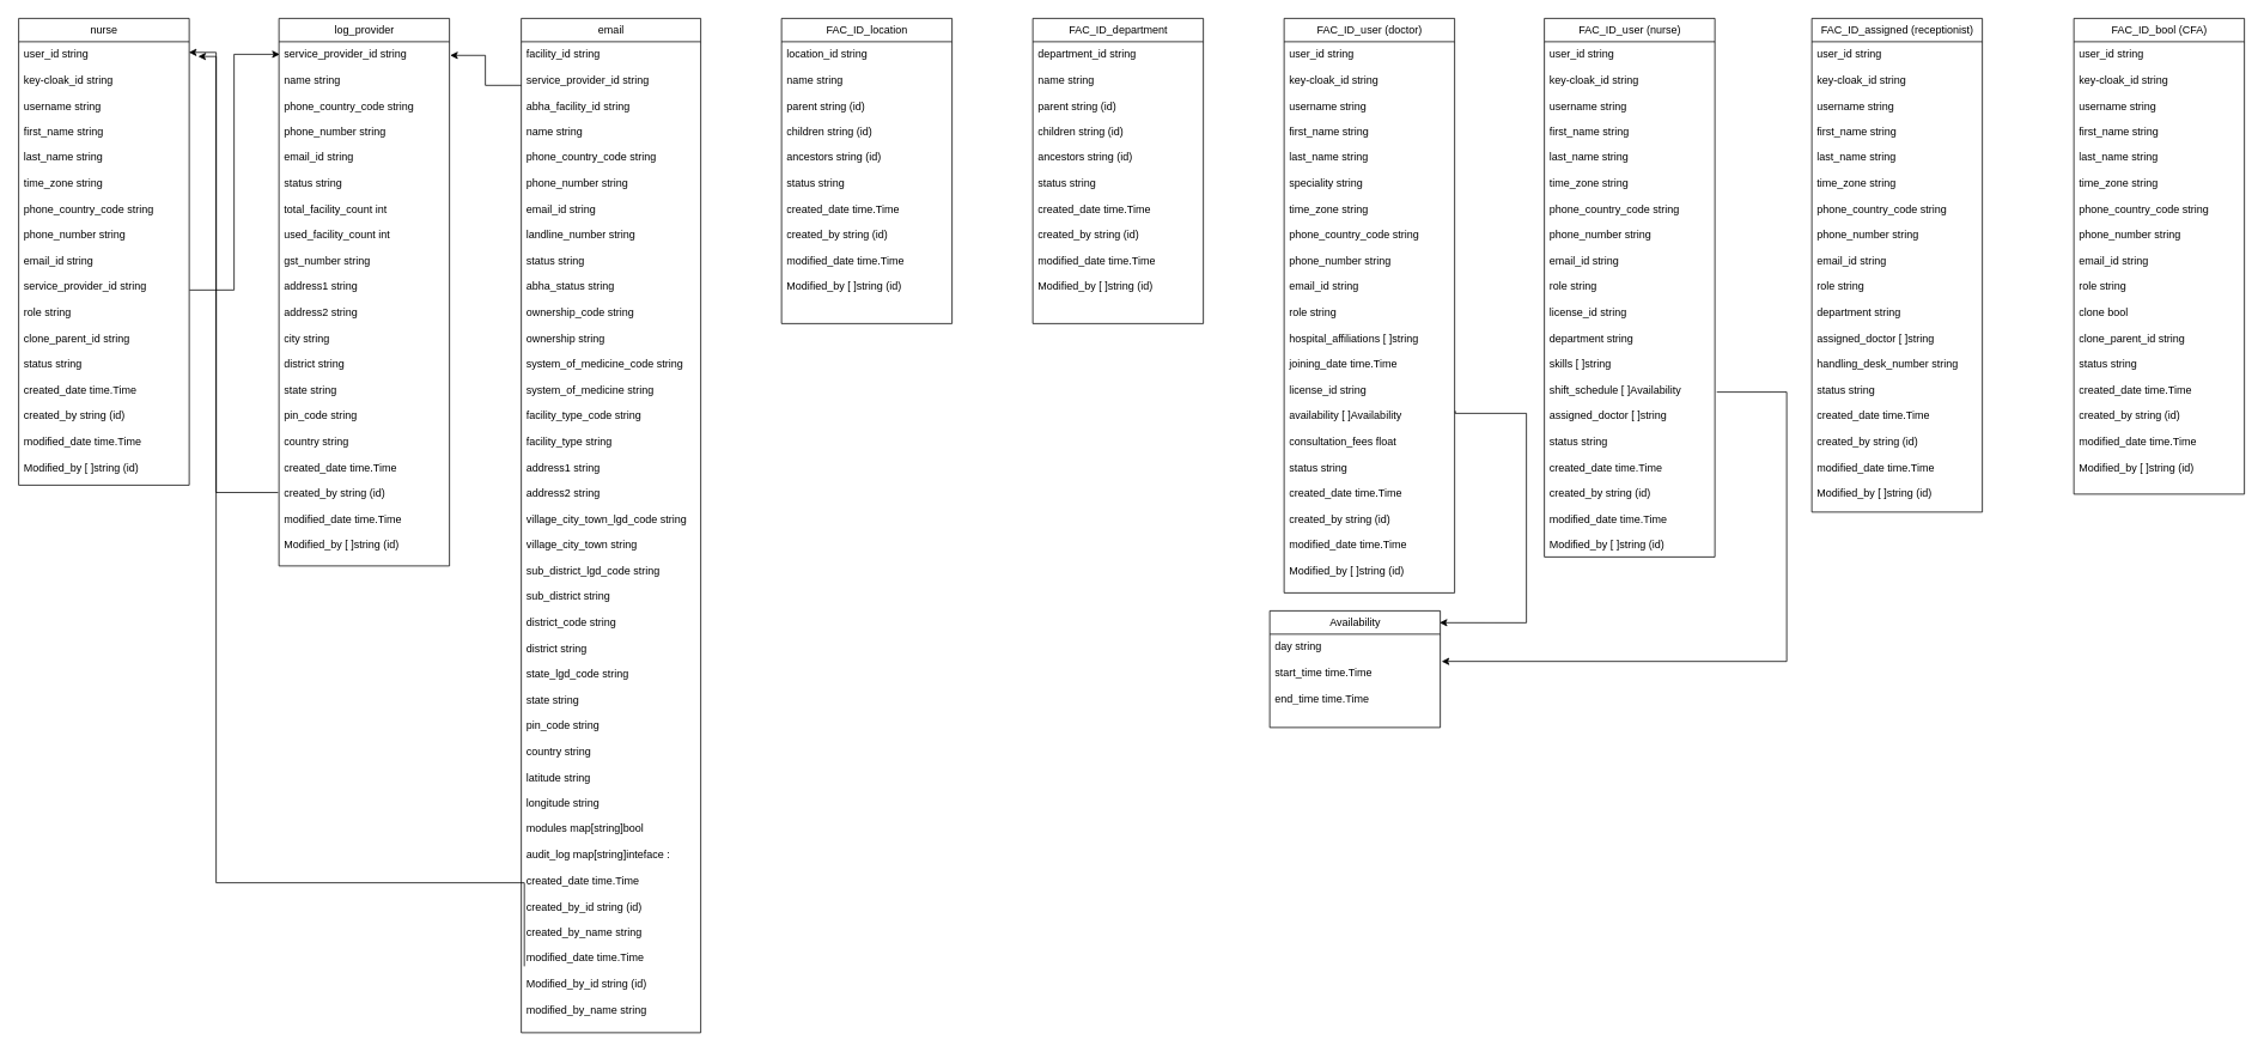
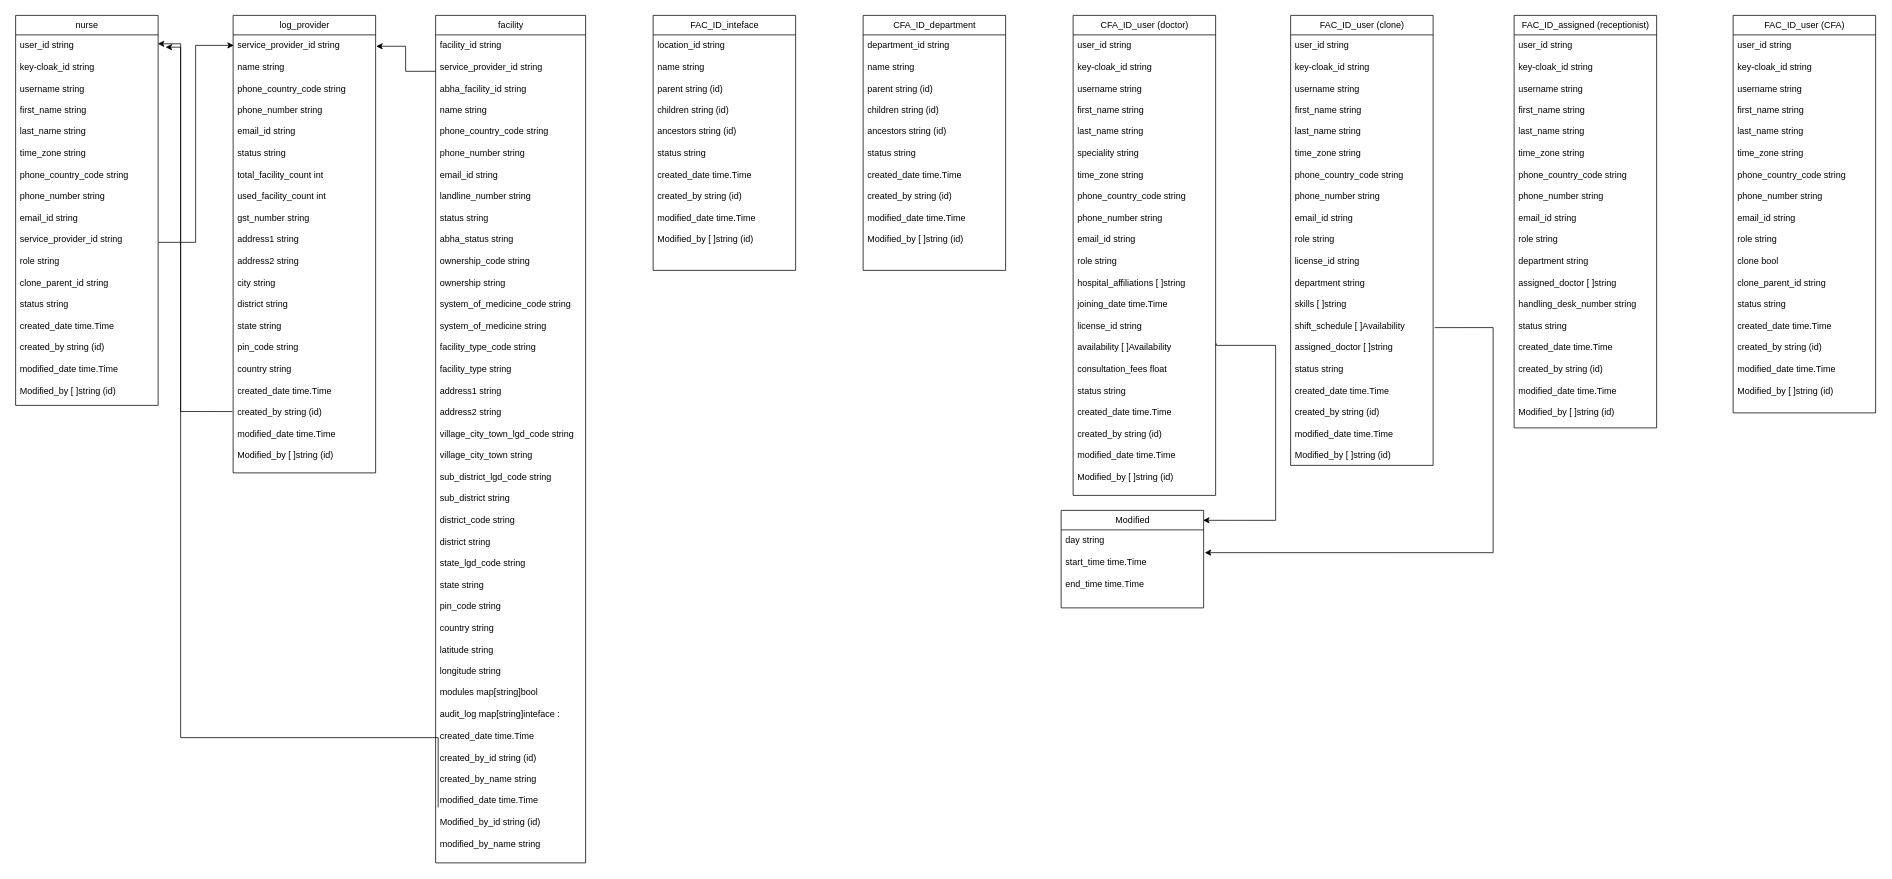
- <mxCell id="6" value="email" style="swimlane;fontStyle=0;childLayout=stackLayout;horizontal=1;startSize=26;fillColor=none;horizontalStack=0;resizeParent=1;resizeParentMax=0;resizeLast=0;collapsible=1;marginBottom=0;html=1;" parent="1" vertex="1"><mxGeometry x="580" y="20" width="200" height="1130" as="geometry"><mxRectangle x="530" y="150" width="60" height="30" as="alternateBounds" /></mxGeometry></mxCell>
+ <mxCell id="6" value="facility" style="swimlane;fontStyle=0;childLayout=stackLayout;horizontal=1;startSize=26;fillColor=none;horizontalStack=0;resizeParent=1;resizeParentMax=0;resizeLast=0;collapsible=1;marginBottom=0;html=1;" parent="1" vertex="1"><mxGeometry x="580" y="20" width="200" height="1130" as="geometry"><mxRectangle x="530" y="150" width="60" height="30" as="alternateBounds" /></mxGeometry></mxCell>
- <mxCell id="12" value="FAC_ID_location" style="swimlane;fontStyle=0;childLayout=stackLayout;horizontal=1;startSize=26;fillColor=none;horizontalStack=0;resizeParent=1;resizeParentMax=0;resizeLast=0;collapsible=1;marginBottom=0;html=1;" parent="1" vertex="1"><mxGeometry x="870" y="20" width="190" height="340" as="geometry"><mxRectangle x="530" y="150" width="60" height="30" as="alternateBounds" /></mxGeometry></mxCell>
+ <mxCell id="12" value="FAC_ID_inteface" style="swimlane;fontStyle=0;childLayout=stackLayout;horizontal=1;startSize=26;fillColor=none;horizontalStack=0;resizeParent=1;resizeParentMax=0;resizeLast=0;collapsible=1;marginBottom=0;html=1;" parent="1" vertex="1"><mxGeometry x="870" y="20" width="190" height="340" as="geometry"><mxRectangle x="530" y="150" width="60" height="30" as="alternateBounds" /></mxGeometry></mxCell>
- <mxCell id="14" value="FAC_ID_department" style="swimlane;fontStyle=0;childLayout=stackLayout;horizontal=1;startSize=26;fillColor=none;horizontalStack=0;resizeParent=1;resizeParentMax=0;resizeLast=0;collapsible=1;marginBottom=0;html=1;" parent="1" vertex="1"><mxGeometry x="1150" y="20" width="190" height="340" as="geometry"><mxRectangle x="530" y="150" width="60" height="30" as="alternateBounds" /></mxGeometry></mxCell>
+ <mxCell id="14" value="CFA_ID_department" style="swimlane;fontStyle=0;childLayout=stackLayout;horizontal=1;startSize=26;fillColor=none;horizontalStack=0;resizeParent=1;resizeParentMax=0;resizeLast=0;collapsible=1;marginBottom=0;html=1;" parent="1" vertex="1"><mxGeometry x="1150" y="20" width="190" height="340" as="geometry"><mxRectangle x="530" y="150" width="60" height="30" as="alternateBounds" /></mxGeometry></mxCell>
- <mxCell id="16" value="FAC_ID_user (doctor)" style="swimlane;fontStyle=0;childLayout=stackLayout;horizontal=1;startSize=26;fillColor=none;horizontalStack=0;resizeParent=1;resizeParentMax=0;resizeLast=0;collapsible=1;marginBottom=0;html=1;" vertex="1" parent="1"><mxGeometry x="1430" y="20" width="190" height="640" as="geometry"><mxRectangle x="530" y="150" width="60" height="30" as="alternateBounds" /></mxGeometry></mxCell>
+ <mxCell id="16" value="CFA_ID_user (doctor)" style="swimlane;fontStyle=0;childLayout=stackLayout;horizontal=1;startSize=26;fillColor=none;horizontalStack=0;resizeParent=1;resizeParentMax=0;resizeLast=0;collapsible=1;marginBottom=0;html=1;" vertex="1" parent="1"><mxGeometry x="1430" y="20" width="190" height="640" as="geometry"><mxRectangle x="530" y="150" width="60" height="30" as="alternateBounds" /></mxGeometry></mxCell>
- <mxCell id="18" value="FAC_ID_user (nurse)" style="swimlane;fontStyle=0;childLayout=stackLayout;horizontal=1;startSize=26;fillColor=none;horizontalStack=0;resizeParent=1;resizeParentMax=0;resizeLast=0;collapsible=1;marginBottom=0;html=1;" vertex="1" parent="1"><mxGeometry x="1720" y="20" width="190" height="600" as="geometry"><mxRectangle x="530" y="150" width="60" height="30" as="alternateBounds" /></mxGeometry></mxCell>
+ <mxCell id="18" value="FAC_ID_user (clone)" style="swimlane;fontStyle=0;childLayout=stackLayout;horizontal=1;startSize=26;fillColor=none;horizontalStack=0;resizeParent=1;resizeParentMax=0;resizeLast=0;collapsible=1;marginBottom=0;html=1;" vertex="1" parent="1"><mxGeometry x="1720" y="20" width="190" height="600" as="geometry"><mxRectangle x="530" y="150" width="60" height="30" as="alternateBounds" /></mxGeometry></mxCell>
- <mxCell id="22" value="FAC_ID_bool (CFA)" style="swimlane;fontStyle=0;childLayout=stackLayout;horizontal=1;startSize=26;fillColor=none;horizontalStack=0;resizeParent=1;resizeParentMax=0;resizeLast=0;collapsible=1;marginBottom=0;html=1;" vertex="1" parent="1"><mxGeometry x="2310" y="20" width="190" height="530" as="geometry"><mxRectangle x="530" y="150" width="60" height="30" as="alternateBounds" /></mxGeometry></mxCell>
+ <mxCell id="22" value="FAC_ID_user (CFA)" style="swimlane;fontStyle=0;childLayout=stackLayout;horizontal=1;startSize=26;fillColor=none;horizontalStack=0;resizeParent=1;resizeParentMax=0;resizeLast=0;collapsible=1;marginBottom=0;html=1;" vertex="1" parent="1"><mxGeometry x="2310" y="20" width="190" height="530" as="geometry"><mxRectangle x="530" y="150" width="60" height="30" as="alternateBounds" /></mxGeometry></mxCell>
- <mxCell id="24" value="Availability" style="swimlane;fontStyle=0;childLayout=stackLayout;horizontal=1;startSize=26;fillColor=none;horizontalStack=0;resizeParent=1;resizeParentMax=0;resizeLast=0;collapsible=1;marginBottom=0;html=1;" vertex="1" parent="1"><mxGeometry x="1414" y="680" width="190" height="130" as="geometry"><mxRectangle x="530" y="150" width="60" height="30" as="alternateBounds" /></mxGeometry></mxCell>
+ <mxCell id="24" value="Modified" style="swimlane;fontStyle=0;childLayout=stackLayout;horizontal=1;startSize=26;fillColor=none;horizontalStack=0;resizeParent=1;resizeParentMax=0;resizeLast=0;collapsible=1;marginBottom=0;html=1;" vertex="1" parent="1"><mxGeometry x="1414" y="680" width="190" height="130" as="geometry"><mxRectangle x="530" y="150" width="60" height="30" as="alternateBounds" /></mxGeometry></mxCell>
